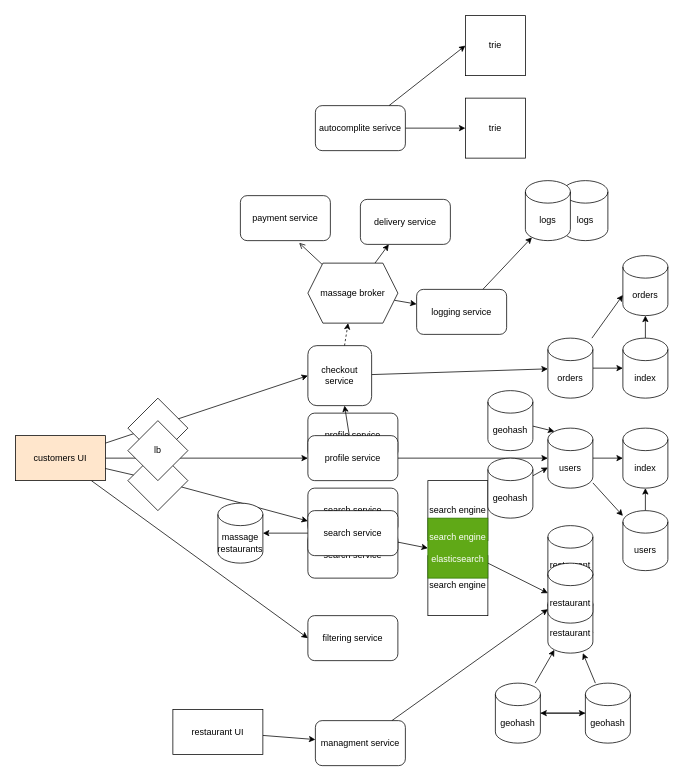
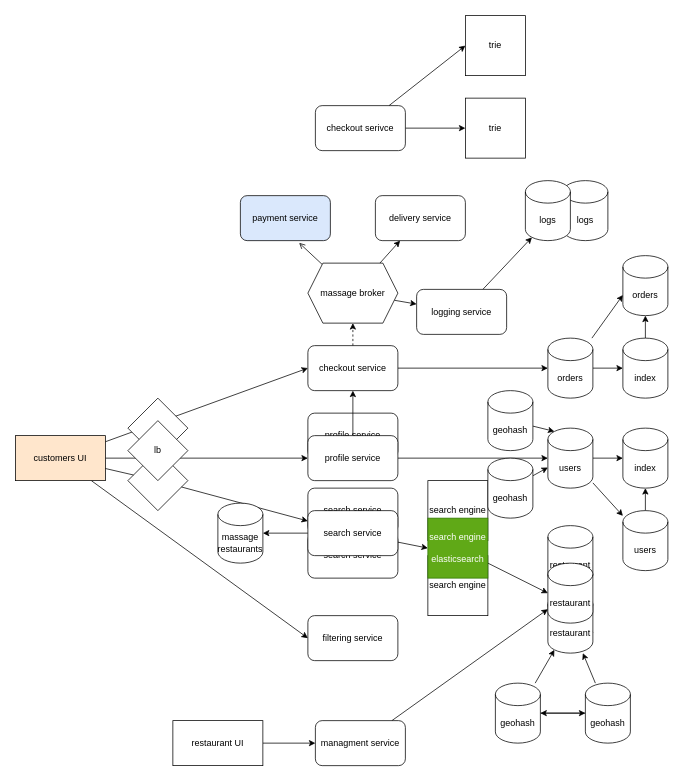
- <mxCell id="71" value="autocomplite serivce" style="rounded=1;whiteSpace=wrap;html=1;" vertex="1" parent="1"><mxGeometry x="420" y="140" width="120" height="60" as="geometry" /></mxCell>
+ <mxCell id="71" value="checkout serivce" style="rounded=1;whiteSpace=wrap;html=1;" vertex="1" parent="1"><mxGeometry x="420" y="140" width="120" height="60" as="geometry" /></mxCell>
- <mxCell id="36" value="payment service" style="rounded=1;whiteSpace=wrap;html=1;" parent="1" vertex="1"><mxGeometry x="320" y="260" width="120" height="60" as="geometry" /></mxCell>
+ <mxCell id="36" value="payment service" style="rounded=1;whiteSpace=wrap;html=1;fillColor=#dae8fc;" parent="1" vertex="1"><mxGeometry x="320" y="260" width="120" height="60" as="geometry" /></mxCell>
- <mxCell id="37" value="delivery service" style="rounded=1;whiteSpace=wrap;html=1;" parent="1" vertex="1"><mxGeometry x="480" y="265" width="120" height="60" as="geometry" /></mxCell>
+ <mxCell id="37" value="delivery service" style="rounded=1;whiteSpace=wrap;html=1;" parent="1" vertex="1"><mxGeometry x="500" y="260" width="120" height="60" as="geometry" /></mxCell>
- <mxCell id="27" value="checkout service" style="rounded=1;whiteSpace=wrap;html=1;" parent="1" vertex="1"><mxGeometry x="410" y="460" width="85" height="80" as="geometry" /></mxCell>
+ <mxCell id="27" value="checkout service" style="rounded=1;whiteSpace=wrap;html=1;" parent="1" vertex="1"><mxGeometry x="410" y="460" width="120" height="60" as="geometry" /></mxCell>
- <mxCell id="17" value="&lt;div class=&quot;QmZWSe&quot;&gt;&lt;div class=&quot;DHcWmd&quot;&gt;&lt;/div&gt;&lt;/div&gt;&lt;span style=&quot;text-align: left&quot;&gt;restaurant&lt;/span&gt;&amp;nbsp;UI" style="rounded=0;whiteSpace=wrap;html=1;" parent="1" vertex="1"><mxGeometry x="230" y="945" width="120" height="60" as="geometry" /></mxCell>
+ <mxCell id="17" value="&lt;div class=&quot;QmZWSe&quot;&gt;&lt;div class=&quot;DHcWmd&quot;&gt;&lt;/div&gt;&lt;/div&gt;&lt;span style=&quot;text-align: left&quot;&gt;restaurant&lt;/span&gt;&amp;nbsp;UI" style="rounded=0;whiteSpace=wrap;html=1;" parent="1" vertex="1"><mxGeometry x="230" y="960" width="120" height="60" as="geometry" /></mxCell>
